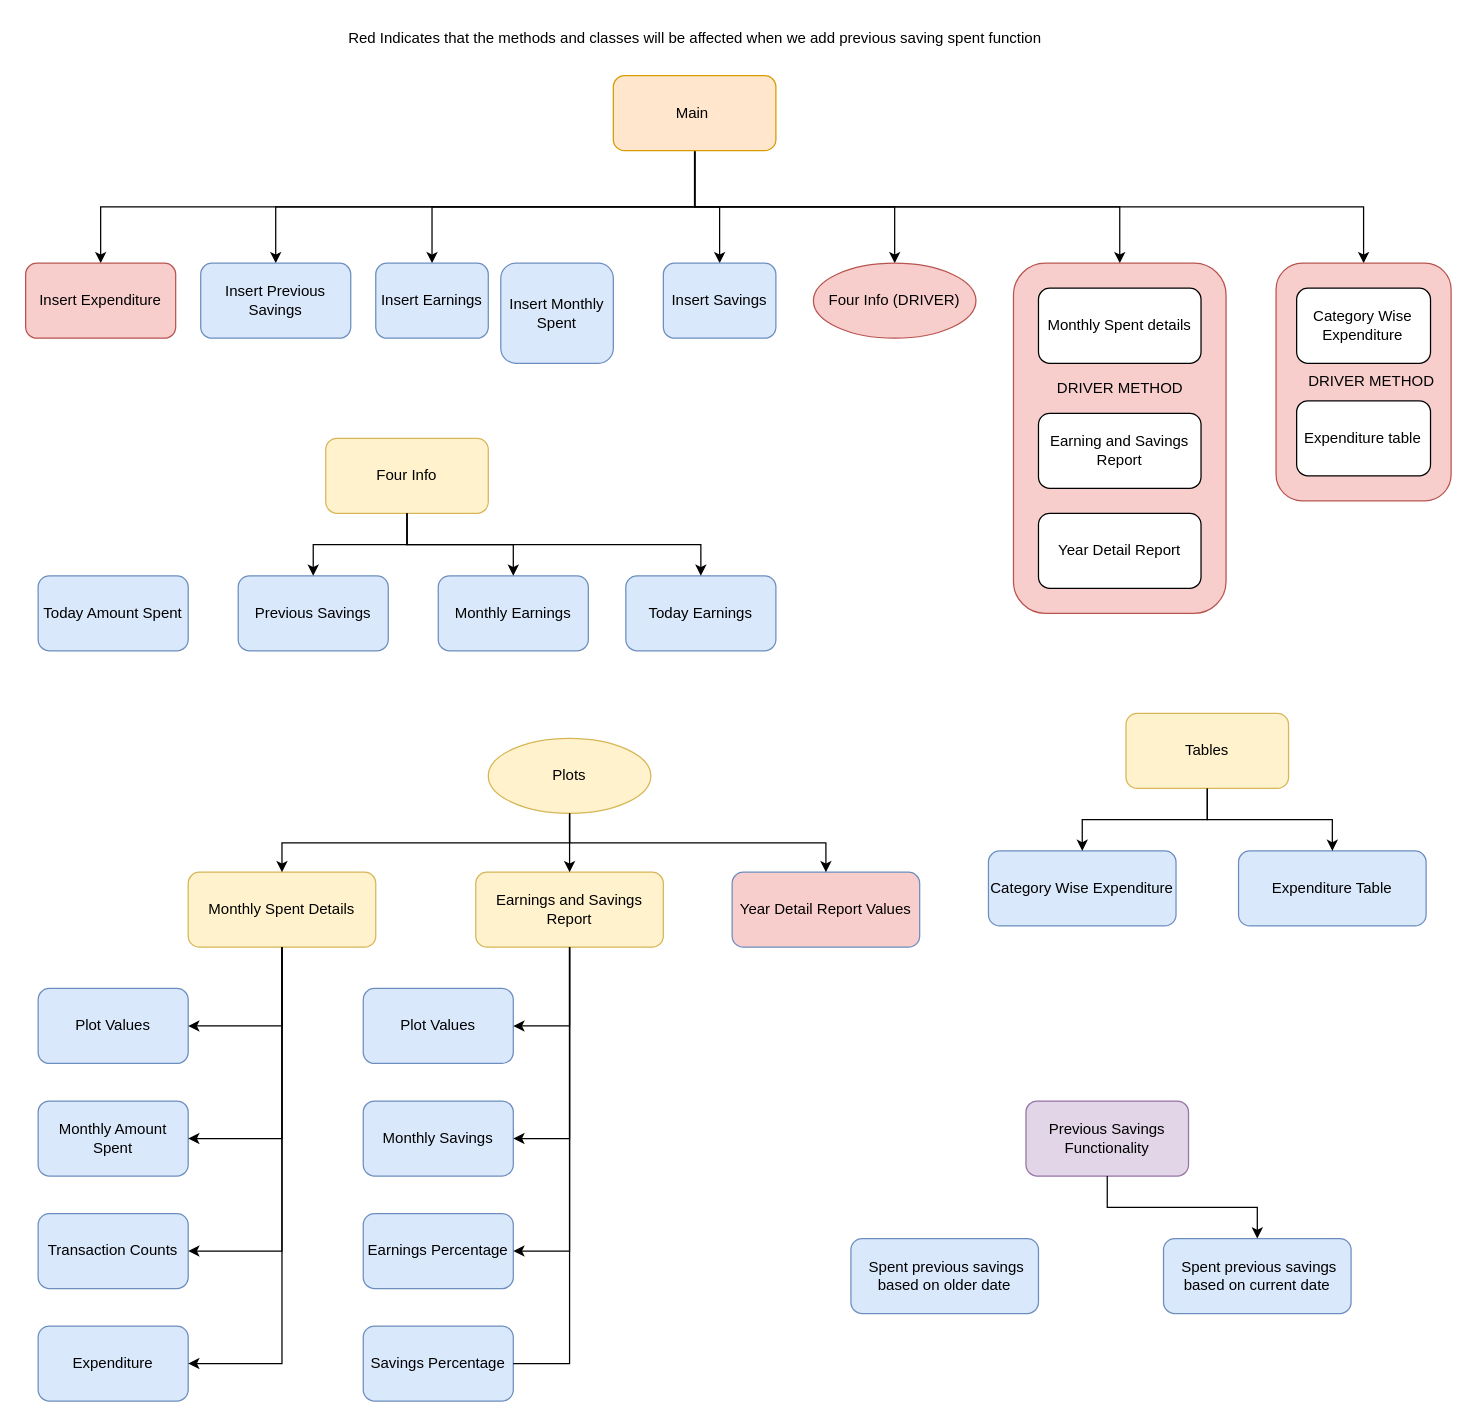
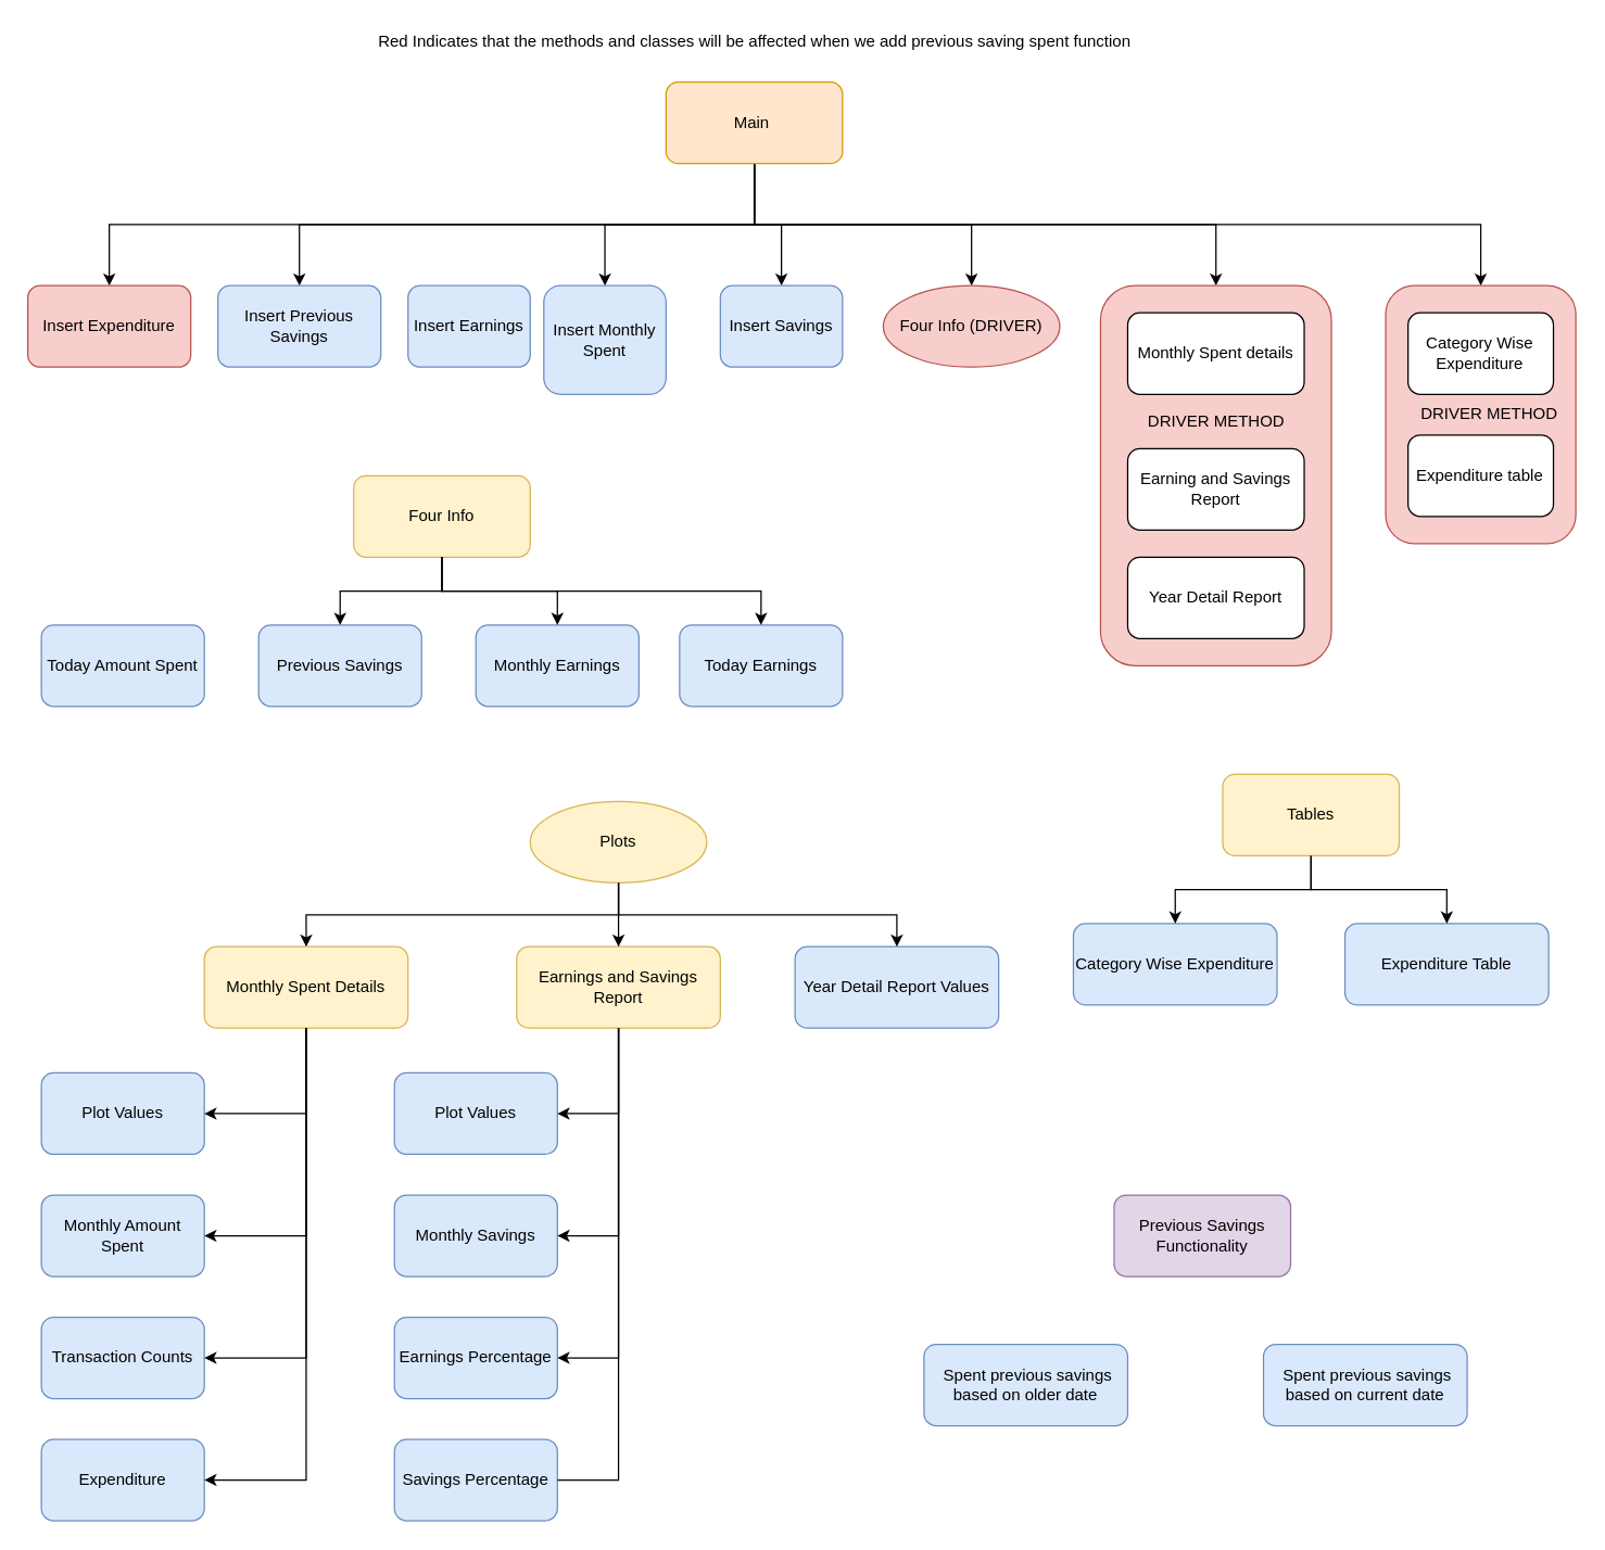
- <mxCell id="4" style="edgeStyle=orthogonalEdgeStyle;rounded=0;orthogonalLoop=1;jettySize=auto;html=1;exitX=0.5;exitY=1;exitDx=0;exitDy=0;entryX=0.5;entryY=0;entryDx=0;entryDy=0;" parent="1" source="10" target="27" edge="1"><mxGeometry relative="1" as="geometry" /></mxCell>
+ <mxCell id="9" style="edgeStyle=orthogonalEdgeStyle;rounded=0;orthogonalLoop=1;jettySize=auto;html=1;exitX=0.5;exitY=1;exitDx=0;exitDy=0;entryX=0.5;entryY=0;entryDx=0;entryDy=0;" parent="1" source="10" target="71" edge="1"><mxGeometry relative="1" as="geometry" /></mxCell>
- <mxCell id="38" value="Year Detail Report Values" style="rounded=1;whiteSpace=wrap;html=1;fillColor=#f8cecc;strokeColor=#6c8ebf;" parent="36" vertex="1"><mxGeometry x="555" y="107" width="150" height="60" as="geometry" /></mxCell>
+ <mxCell id="38" value="Year Detail Report Values" style="rounded=1;whiteSpace=wrap;html=1;fillColor=#dae8fc;strokeColor=#6c8ebf;" parent="36" vertex="1"><mxGeometry x="555" y="107" width="150" height="60" as="geometry" /></mxCell>
- <mxCell id="76" style="edgeStyle=orthogonalEdgeStyle;rounded=0;orthogonalLoop=1;jettySize=auto;html=1;exitX=0.5;exitY=1;exitDx=0;exitDy=0;fontSize=30;" parent="72" source="73" target="75" edge="1"><mxGeometry relative="1" as="geometry" /></mxCell>
